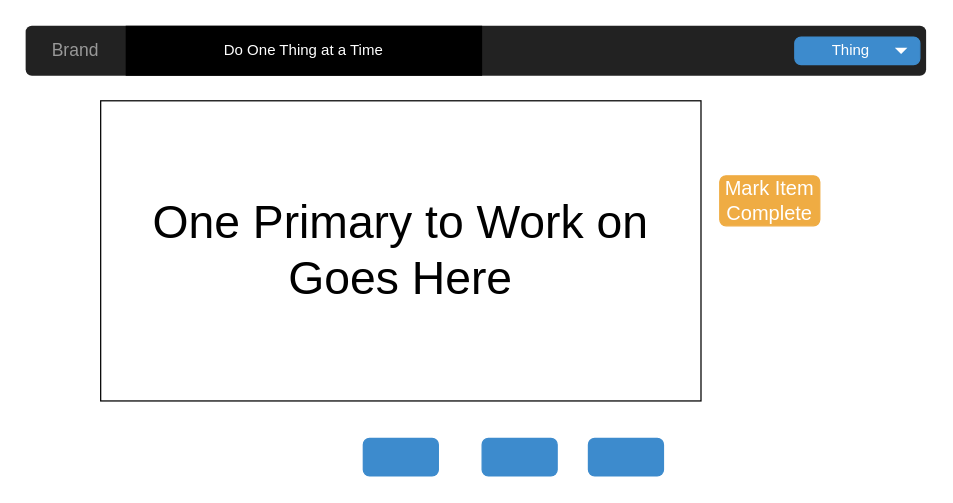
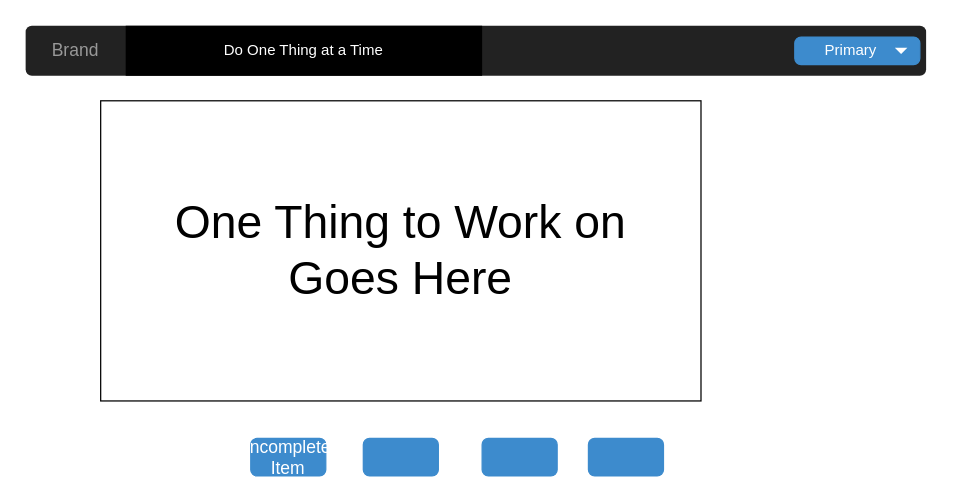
- <mxCell id="5" value="Thing" style="html=1;shadow=0;dashed=0;shape=mxgraph.bootstrap.rrect;align=center;rSize=5;fillColor=#3D8BCD;strokeColor=#3D8BCD;fontColor=#ffffff;spacingRight=10;whiteSpace=wrap;" parent="2" vertex="1"><mxGeometry x="615" y="9" width="100" height="22" as="geometry" /></mxCell>
+ <mxCell id="5" value="Primary" style="html=1;shadow=0;dashed=0;shape=mxgraph.bootstrap.rrect;align=center;rSize=5;fillColor=#3D8BCD;strokeColor=#3D8BCD;fontColor=#ffffff;spacingRight=10;whiteSpace=wrap;" parent="2" vertex="1"><mxGeometry x="615" y="9" width="100" height="22" as="geometry" /></mxCell>
- <mxCell id="9" value="Mark Item Complete" style="html=1;shadow=0;dashed=0;shape=mxgraph.bootstrap.rrect;rSize=5;fillColor=#EFAC43;align=center;strokeColor=#EFAC43;fontColor=#ffffff;fontSize=16;whiteSpace=wrap;" vertex="1" parent="1"><mxGeometry x="575" y="140" width="80" height="40" as="geometry" /></mxCell>
- <mxCell id="8" value="&lt;font style=&quot;font-size: 37px&quot;&gt;One Primary to Work on Goes Here&lt;/font&gt;" style="text;html=1;strokeColor=none;fillColor=none;align=center;verticalAlign=middle;whiteSpace=wrap;rounded=0;" vertex="1" parent="1"><mxGeometry x="110" y="110" width="420" height="180" as="geometry" /></mxCell>
+ <mxCell id="8" value="&lt;font style=&quot;font-size: 37px&quot;&gt;One Thing to Work on Goes Here&lt;/font&gt;" style="text;html=1;strokeColor=none;fillColor=none;align=center;verticalAlign=middle;whiteSpace=wrap;rounded=0;" vertex="1" parent="1"><mxGeometry x="110" y="110" width="420" height="180" as="geometry" /></mxCell>
+ <mxCell id="10" value="Incomplete Item" style="html=1;shadow=0;dashed=0;shape=mxgraph.bootstrap.rrect;rSize=5;fillColor=#3D8BCD;align=center;strokeColor=#3D8BCD;fontColor=#ffffff;fontSize=14;whiteSpace=wrap;" vertex="1" parent="1"><mxGeometry x="200" y="350" width="60" height="30" as="geometry" /></mxCell>
